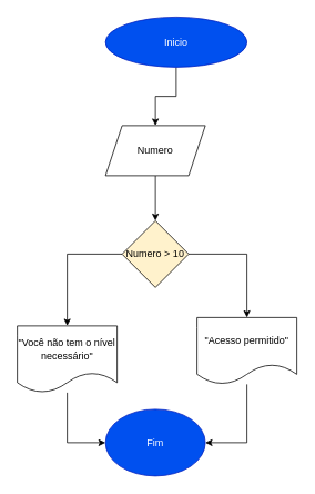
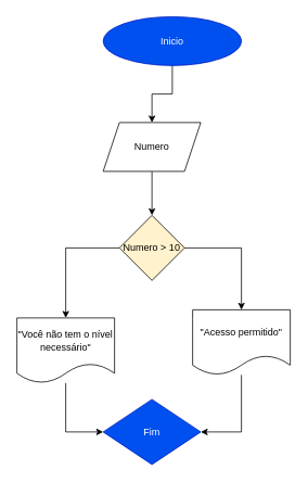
- <mxCell id="13" value="Fim" style="ellipse;whiteSpace=wrap;html=1;fillColor=#0050ef;fontColor=#ffffff;strokeColor=#001DBC;" vertex="1" parent="1"><mxGeometry x="126" y="490" width="120" height="80" as="geometry" /></mxCell>
+ <mxCell id="13" value="Fim" style="rhombus;whiteSpace=wrap;html=1;fillColor=#0050ef;fontColor=#ffffff;strokeColor=#001DBC;" vertex="1" parent="1"><mxGeometry x="126" y="490" width="120" height="80" as="geometry" /></mxCell>
